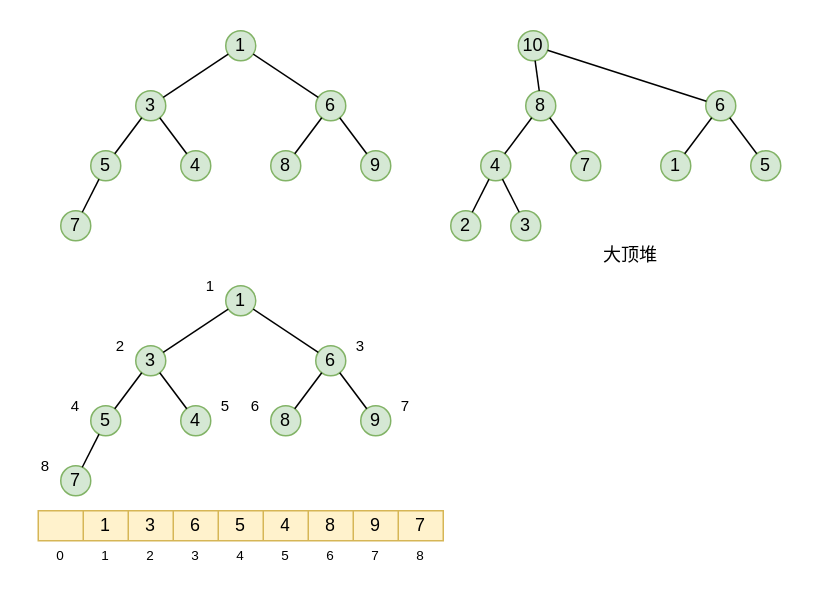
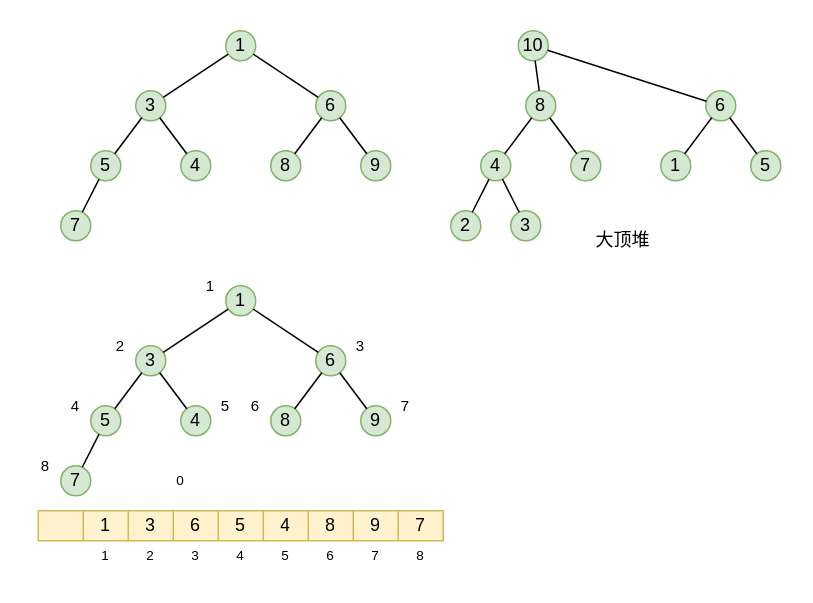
- <mxCell id="32" value="大顶堆" style="text;html=1;strokeColor=none;fillColor=none;align=center;verticalAlign=middle;whiteSpace=wrap;rounded=0;" vertex="1" parent="1"><mxGeometry x="400" y="160" width="40" height="20" as="geometry" /></mxCell>
+ <mxCell id="32" value="大顶堆" style="text;html=1;strokeColor=none;fillColor=none;align=center;verticalAlign=middle;whiteSpace=wrap;rounded=0;" vertex="1" parent="1"><mxGeometry x="395" y="150" width="40" height="20" as="geometry" /></mxCell>
- <mxCell id="69" value="0" style="text;html=1;strokeColor=none;fillColor=none;align=center;verticalAlign=middle;whiteSpace=wrap;rounded=0;fontSize=9;" vertex="1" parent="1"><mxGeometry x="30" y="360" width="20" height="20" as="geometry" /></mxCell>
+ <mxCell id="69" value="0" style="text;html=1;strokeColor=none;fillColor=none;align=center;verticalAlign=middle;whiteSpace=wrap;rounded=0;fontSize=9;" vertex="1" parent="1"><mxGeometry x="110" y="310" width="20" height="20" as="geometry" /></mxCell>
